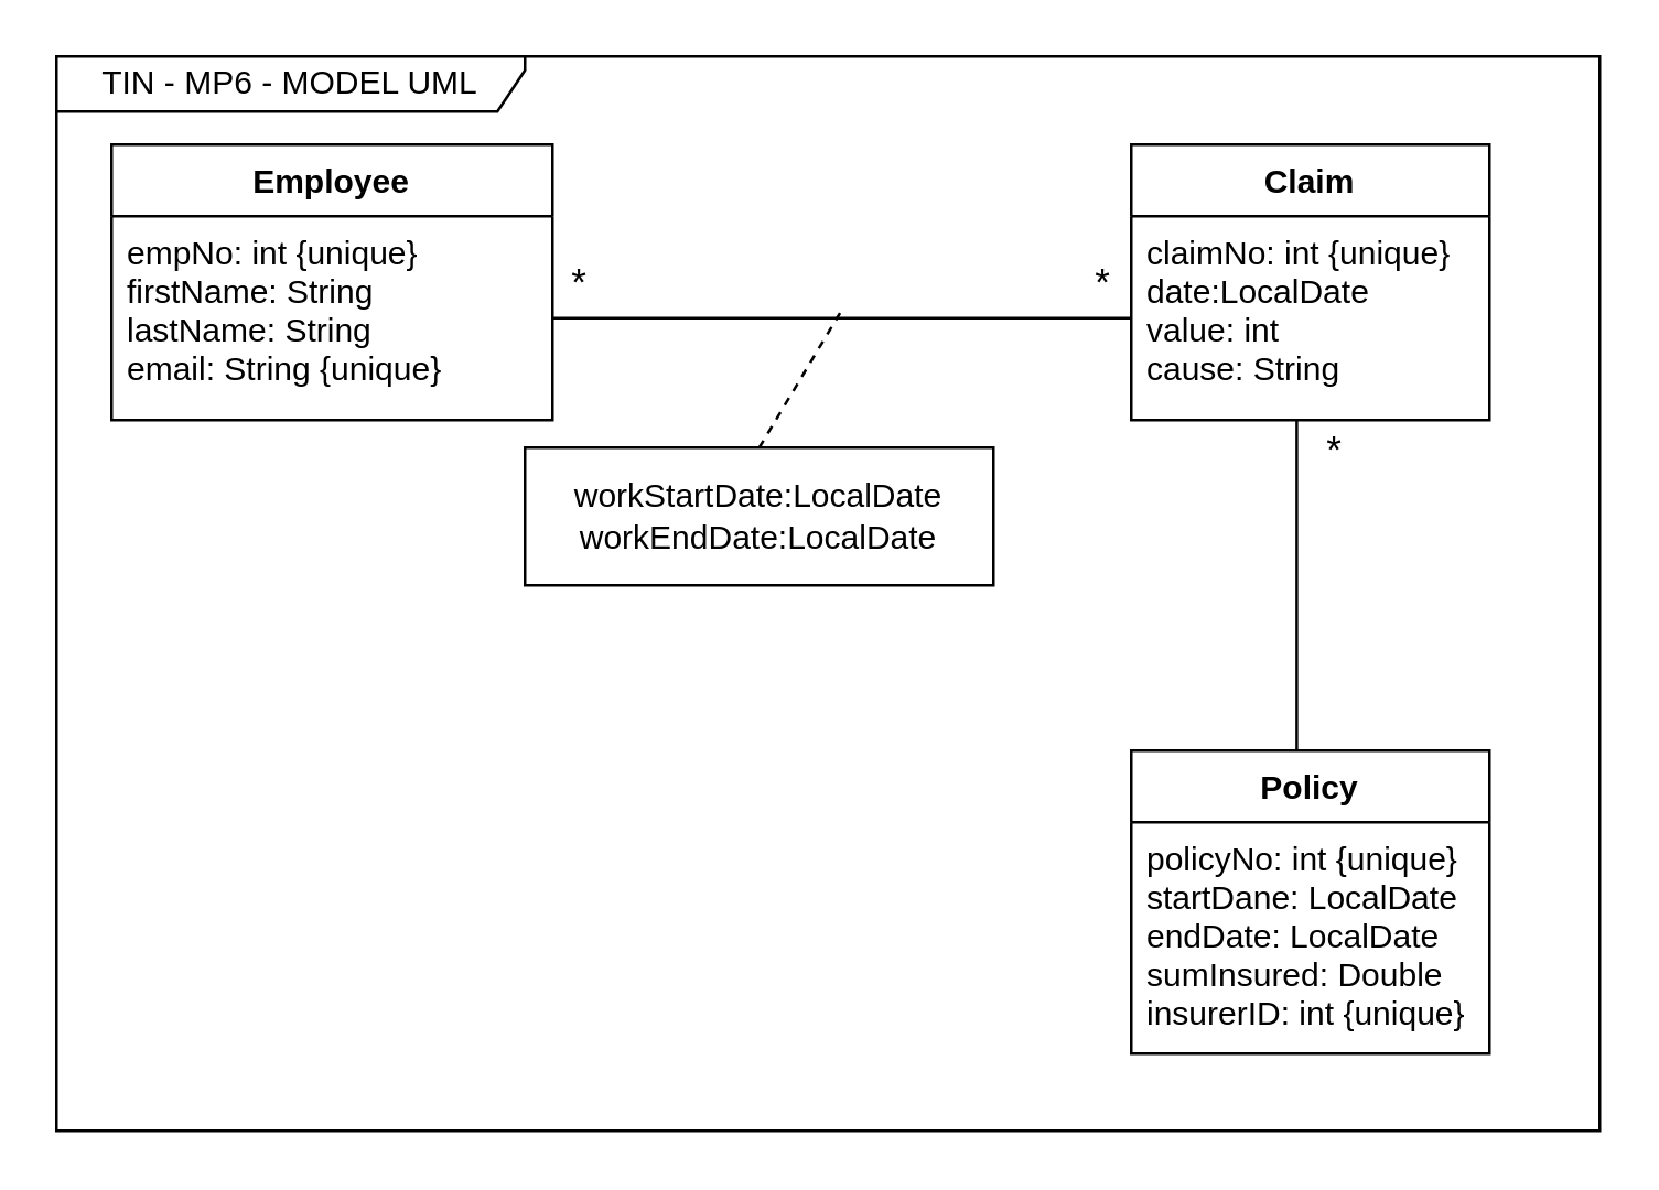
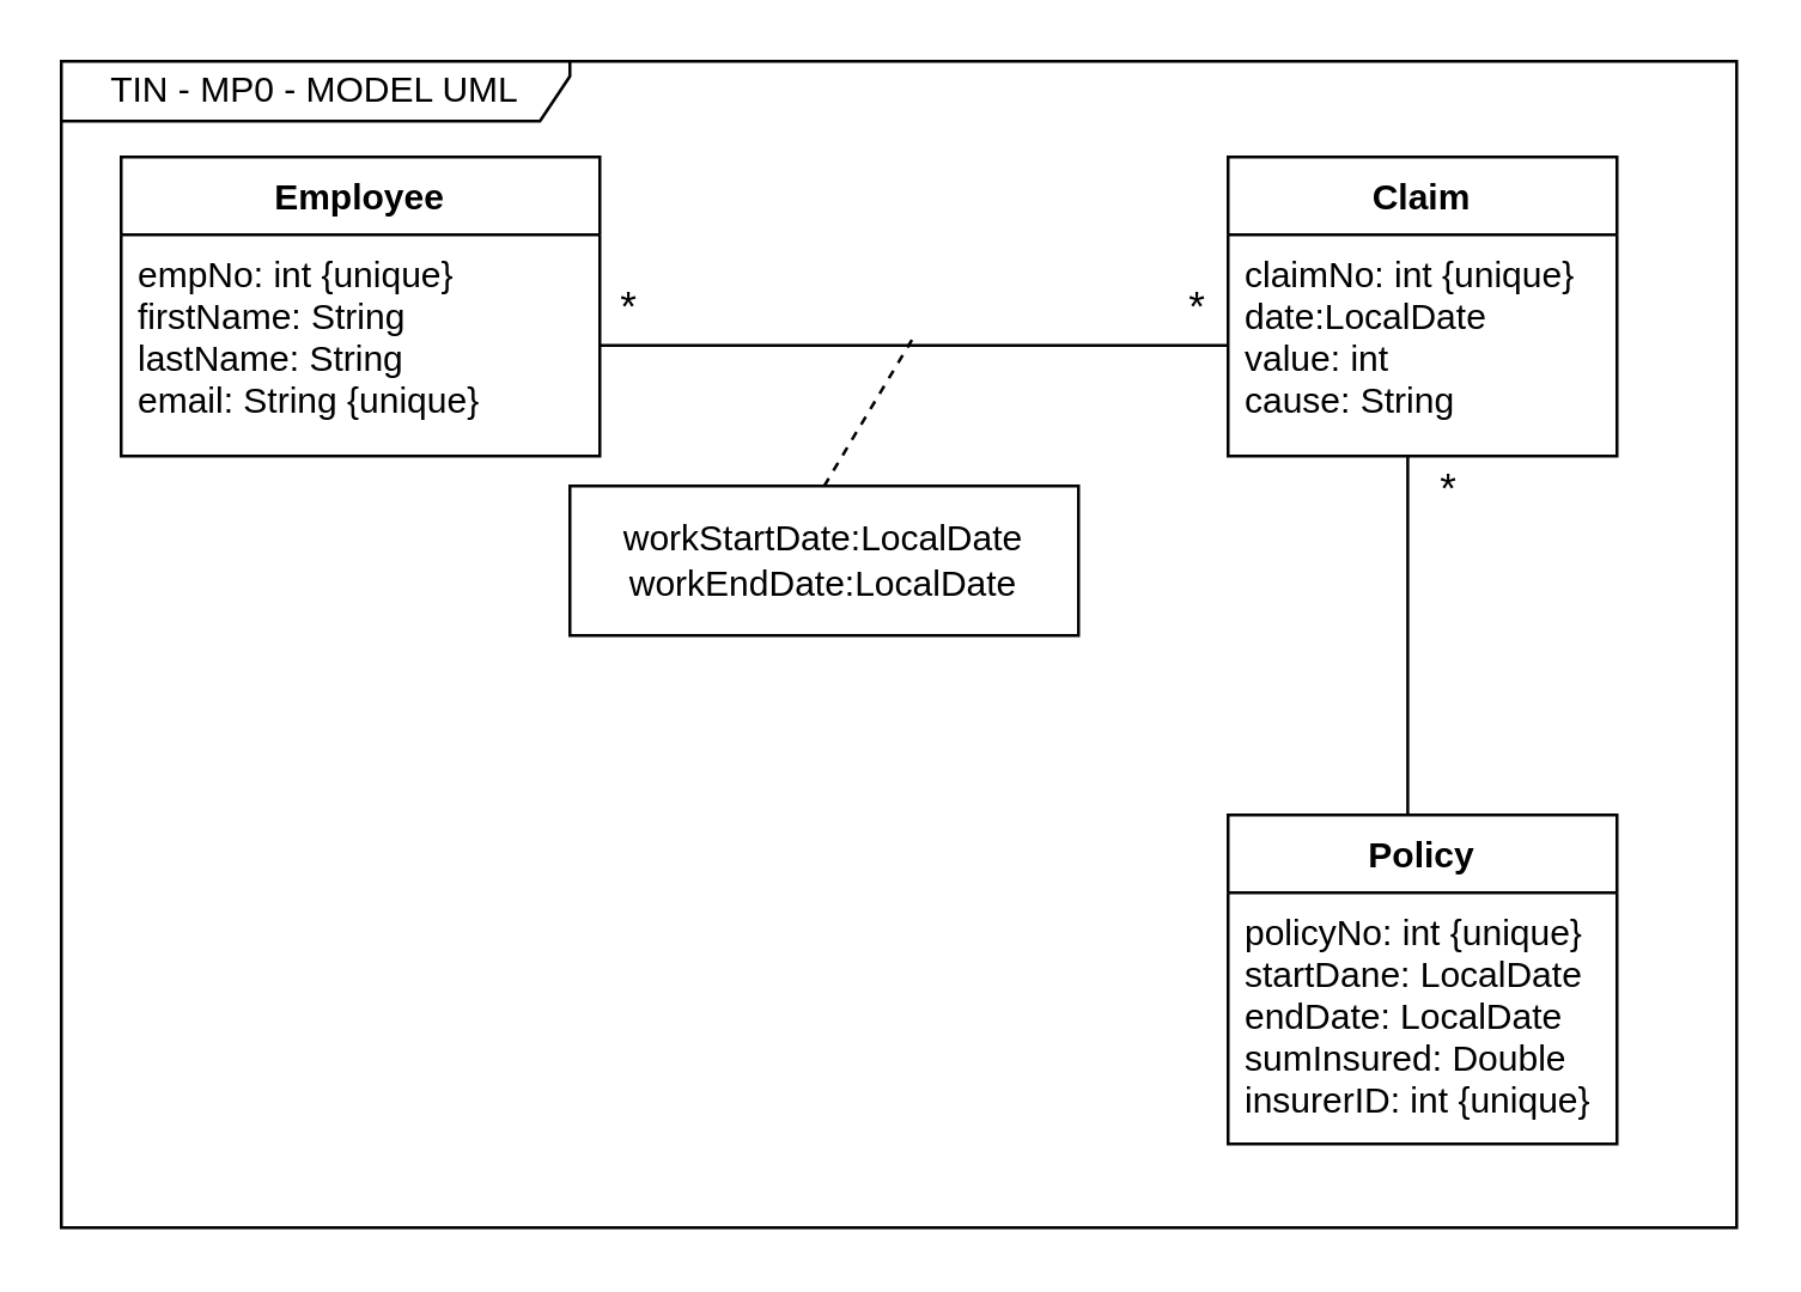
- <mxCell id="2" value="TIN - MP6 - MODEL UML" style="shape=umlFrame;whiteSpace=wrap;html=1;width=170;height=20;" vertex="1" parent="1"><mxGeometry x="20" y="20" width="560" height="390" as="geometry" /></mxCell>
+ <mxCell id="2" value="TIN - MP0 - MODEL UML" style="shape=umlFrame;whiteSpace=wrap;html=1;width=170;height=20;" vertex="1" parent="1"><mxGeometry x="20" y="20" width="560" height="390" as="geometry" /></mxCell>
